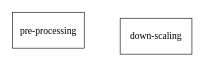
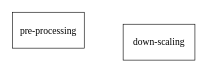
- <mxCell id="2" value="&lt;font style=&quot;font-size: 16px;&quot; face=&quot;Lucida Console&quot;&gt;down-scaling&lt;/font&gt;" style="rounded=0;whiteSpace=wrap;html=1;" vertex="1" parent="1"><mxGeometry x="200" y="30" width="120" height="60" as="geometry" /></mxCell>
+ <mxCell id="2" value="&lt;font style=&quot;font-size: 16px;&quot; face=&quot;Lucida Console&quot;&gt;down-scaling&lt;/font&gt;" style="rounded=0;whiteSpace=wrap;html=1;" vertex="1" parent="1"><mxGeometry x="205" y="40" width="120" height="60" as="geometry" /></mxCell>
